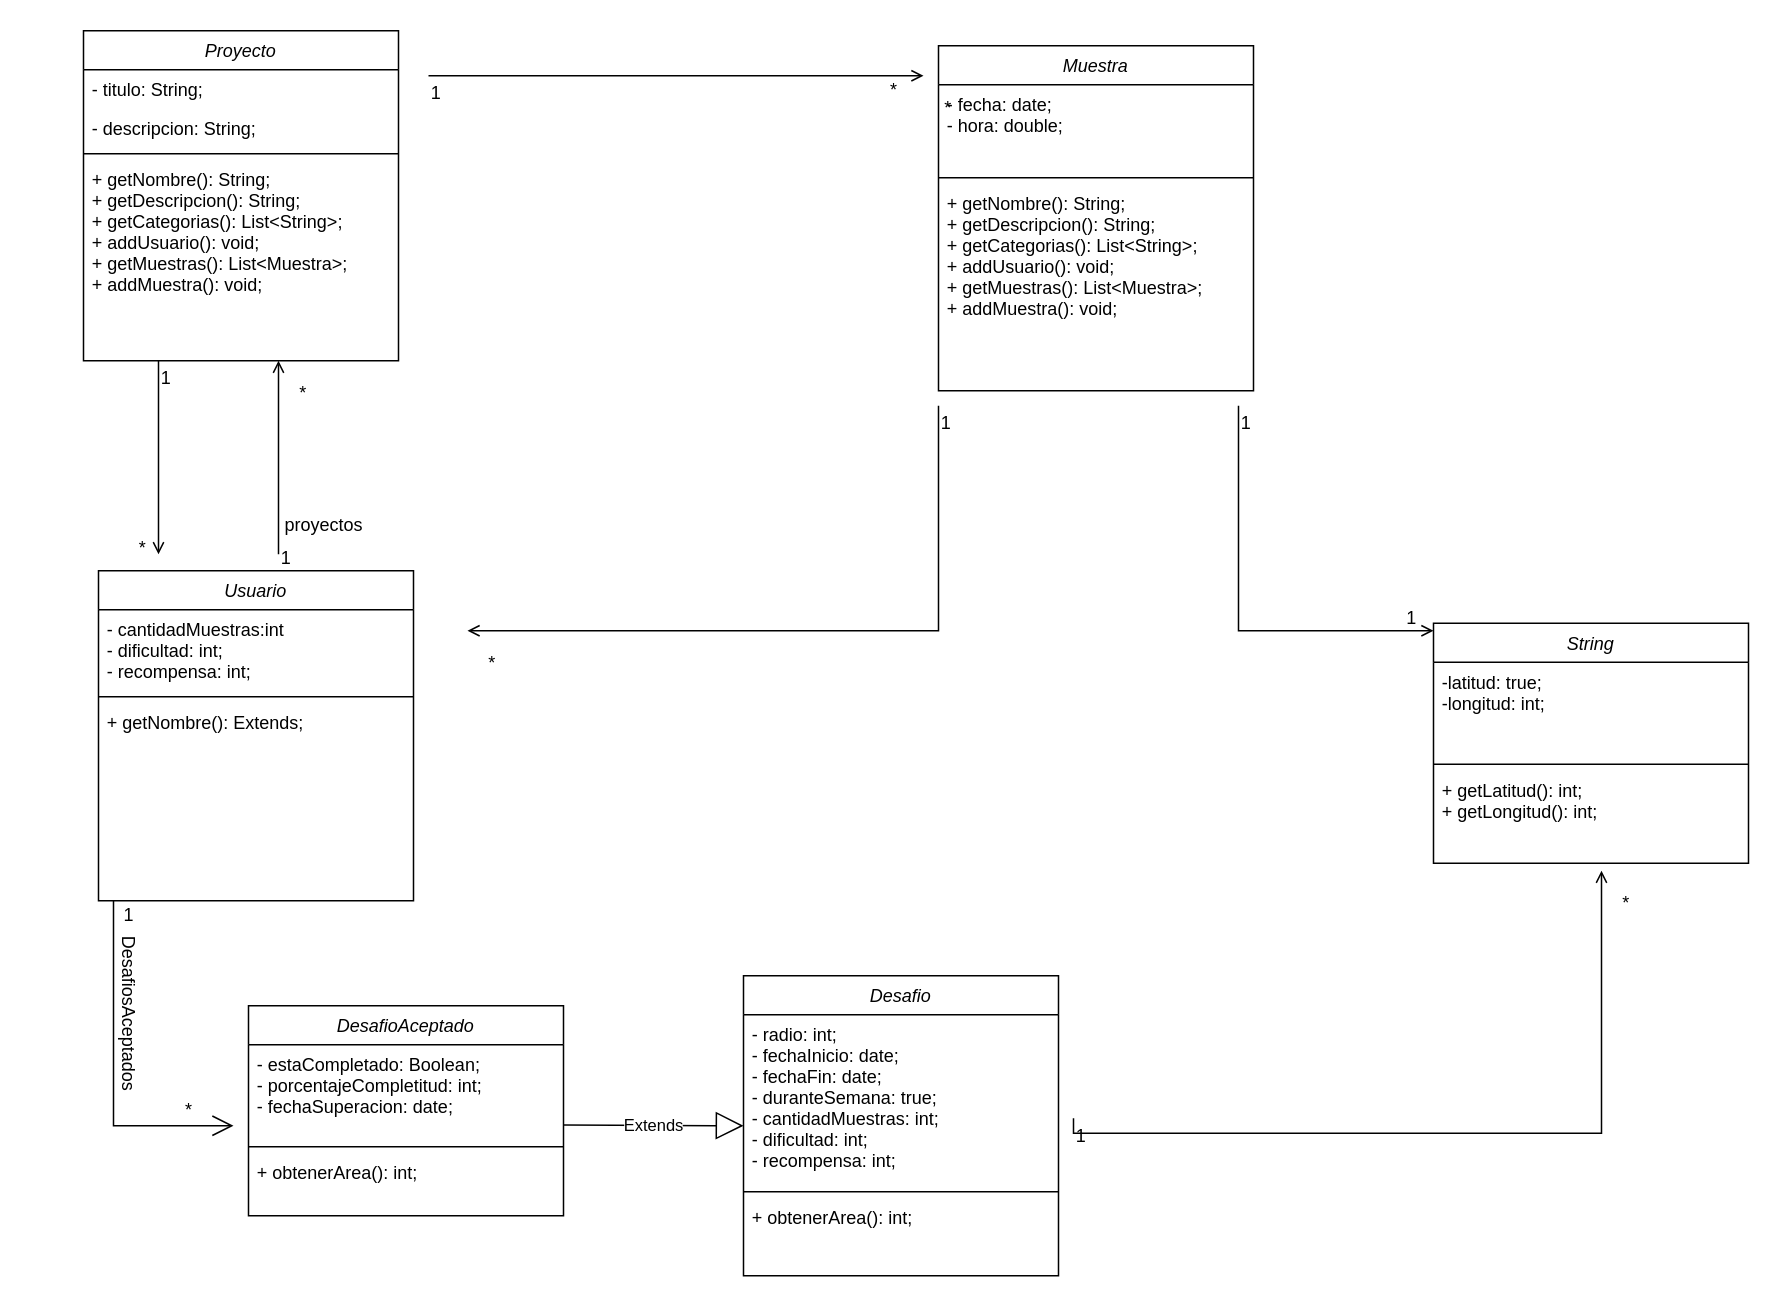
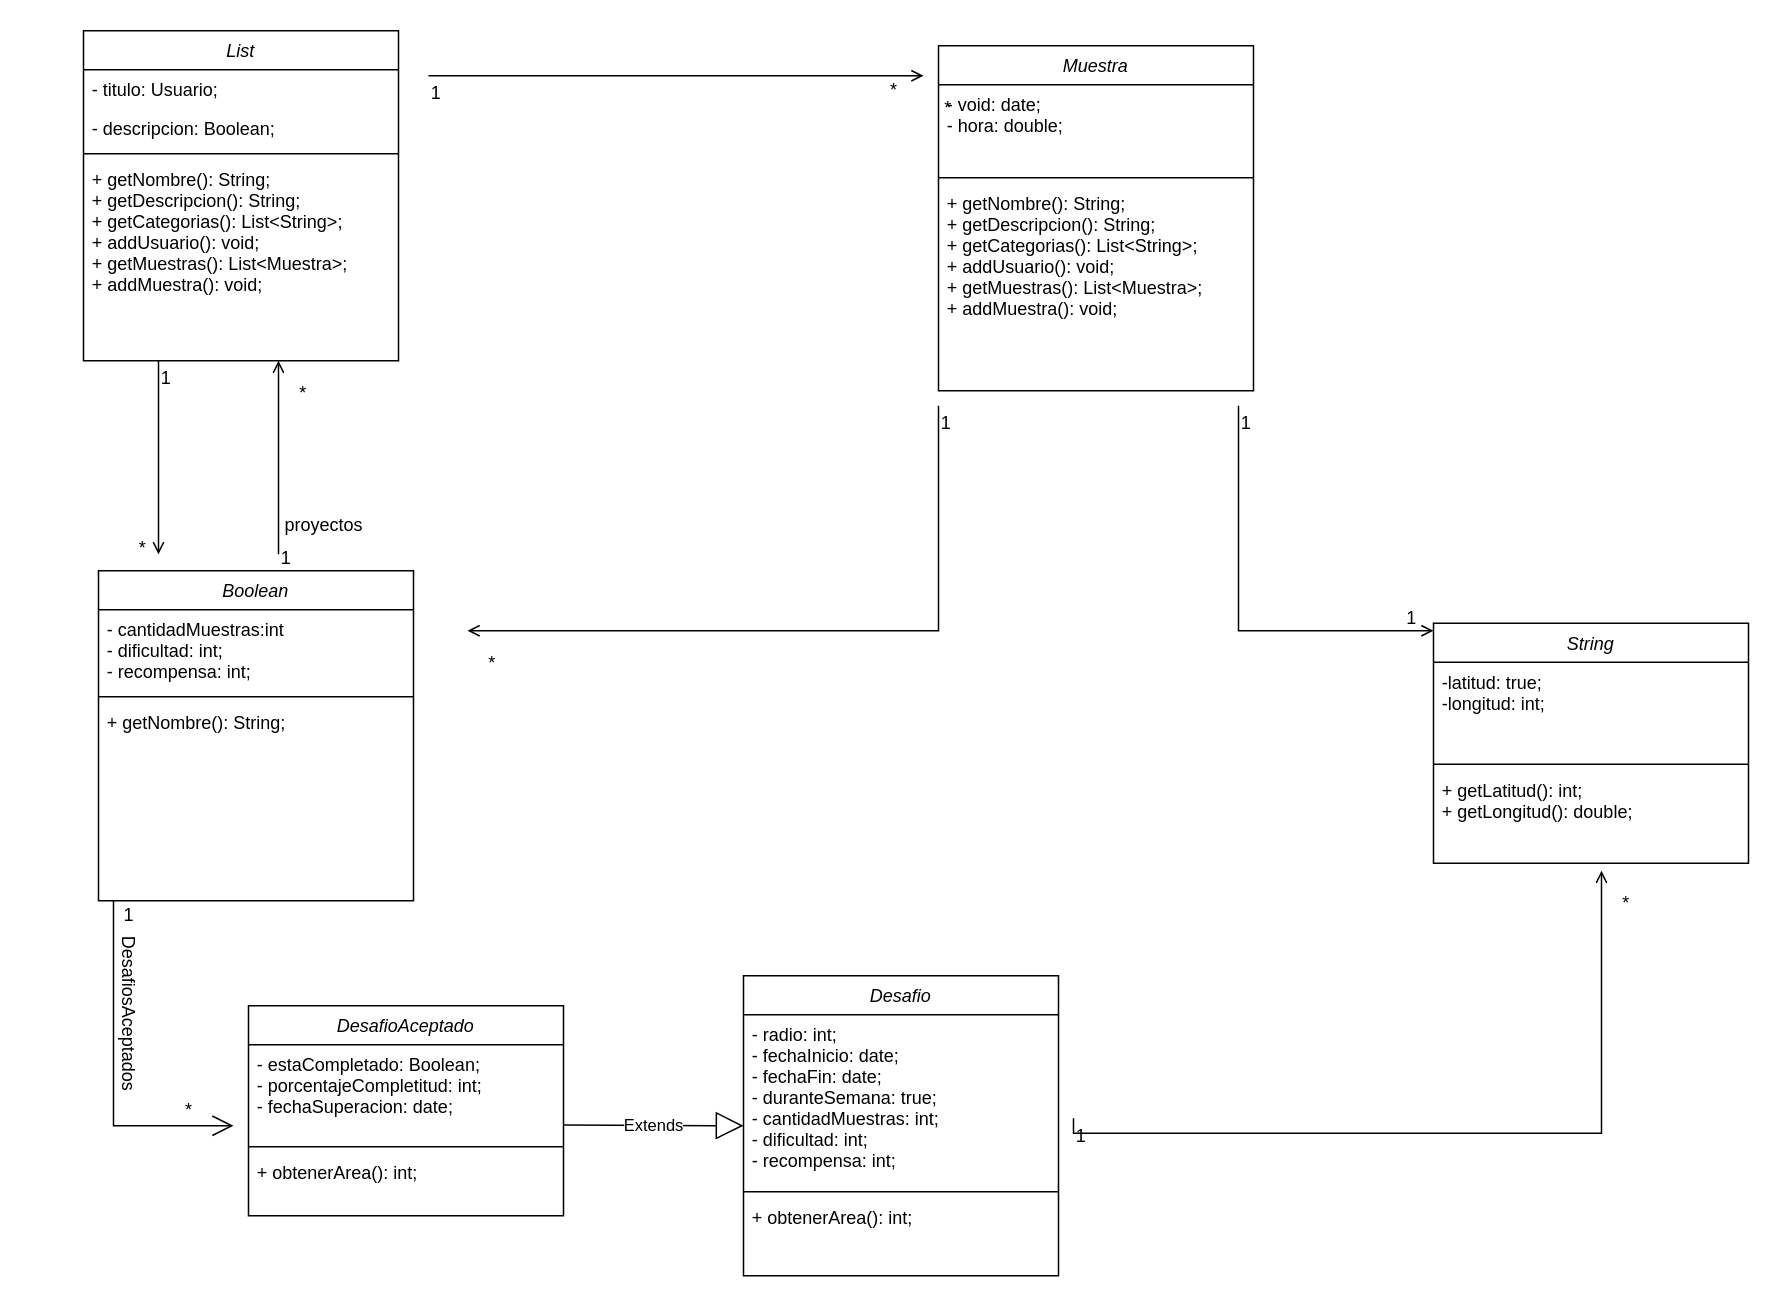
- <mxCell id="2" value="Proyecto" style="swimlane;fontStyle=2;align=center;verticalAlign=top;childLayout=stackLayout;horizontal=1;startSize=26;horizontalStack=0;resizeParent=1;resizeLast=0;collapsible=1;marginBottom=0;rounded=0;shadow=0;strokeWidth=1;" vertex="1" parent="1"><mxGeometry x="55" y="20" width="210" height="220" as="geometry"><mxRectangle x="230" y="140" width="160" height="26" as="alternateBounds" /></mxGeometry></mxCell>
+ <mxCell id="2" value="List" style="swimlane;fontStyle=2;align=center;verticalAlign=top;childLayout=stackLayout;horizontal=1;startSize=26;horizontalStack=0;resizeParent=1;resizeLast=0;collapsible=1;marginBottom=0;rounded=0;shadow=0;strokeWidth=1;" vertex="1" parent="1"><mxGeometry x="55" y="20" width="210" height="220" as="geometry"><mxRectangle x="230" y="140" width="160" height="26" as="alternateBounds" /></mxGeometry></mxCell>
- <mxCell id="3" value="- titulo: String;&#10;" style="text;align=left;verticalAlign=top;spacingLeft=4;spacingRight=4;overflow=hidden;rotatable=0;points=[[0,0.5],[1,0.5]];portConstraint=eastwest;" vertex="1" parent="2"><mxGeometry y="26" width="210" height="26" as="geometry" /></mxCell>
+ <mxCell id="3" value="- titulo: Usuario;&#10;" style="text;align=left;verticalAlign=top;spacingLeft=4;spacingRight=4;overflow=hidden;rotatable=0;points=[[0,0.5],[1,0.5]];portConstraint=eastwest;" vertex="1" parent="2"><mxGeometry y="26" width="210" height="26" as="geometry" /></mxCell>
- <mxCell id="8" value="- fecha: date;&#10;- hora: double;" style="text;align=left;verticalAlign=top;spacingLeft=4;spacingRight=4;overflow=hidden;rotatable=0;points=[[0,0.5],[1,0.5]];portConstraint=eastwest;rounded=0;shadow=0;html=0;" vertex="1" parent="7"><mxGeometry y="26" width="210" height="58" as="geometry" /></mxCell>
+ <mxCell id="8" value="- void: date;&#10;- hora: double;" style="text;align=left;verticalAlign=top;spacingLeft=4;spacingRight=4;overflow=hidden;rotatable=0;points=[[0,0.5],[1,0.5]];portConstraint=eastwest;rounded=0;shadow=0;html=0;" vertex="1" parent="7"><mxGeometry y="26" width="210" height="58" as="geometry" /></mxCell>
- <mxCell id="4" value="- descripcion: String;" style="text;align=left;verticalAlign=top;spacingLeft=4;spacingRight=4;overflow=hidden;rotatable=0;points=[[0,0.5],[1,0.5]];portConstraint=eastwest;rounded=0;shadow=0;html=0;" vertex="1" parent="2"><mxGeometry y="52" width="210" height="26" as="geometry" /></mxCell>
+ <mxCell id="4" value="- descripcion: Boolean;" style="text;align=left;verticalAlign=top;spacingLeft=4;spacingRight=4;overflow=hidden;rotatable=0;points=[[0,0.5],[1,0.5]];portConstraint=eastwest;rounded=0;shadow=0;html=0;" vertex="1" parent="2"><mxGeometry y="52" width="210" height="26" as="geometry" /></mxCell>
- <mxCell id="11" value="Usuario" style="swimlane;fontStyle=2;align=center;verticalAlign=top;childLayout=stackLayout;horizontal=1;startSize=26;horizontalStack=0;resizeParent=1;resizeLast=0;collapsible=1;marginBottom=0;rounded=0;shadow=0;strokeWidth=1;" vertex="1" parent="1"><mxGeometry x="65" y="380" width="210" height="220" as="geometry"><mxRectangle x="230" y="140" width="160" height="26" as="alternateBounds" /></mxGeometry></mxCell>
+ <mxCell id="11" value="Boolean" style="swimlane;fontStyle=2;align=center;verticalAlign=top;childLayout=stackLayout;horizontal=1;startSize=26;horizontalStack=0;resizeParent=1;resizeLast=0;collapsible=1;marginBottom=0;rounded=0;shadow=0;strokeWidth=1;" vertex="1" parent="1"><mxGeometry x="65" y="380" width="210" height="220" as="geometry"><mxRectangle x="230" y="140" width="160" height="26" as="alternateBounds" /></mxGeometry></mxCell>
- <mxCell id="14" value="+ getNombre(): Extends;&#10;" style="text;align=left;verticalAlign=top;spacingLeft=4;spacingRight=4;overflow=hidden;rotatable=0;points=[[0,0.5],[1,0.5]];portConstraint=eastwest;" vertex="1" parent="11"><mxGeometry y="88" width="210" height="30" as="geometry" /></mxCell>
+ <mxCell id="14" value="+ getNombre(): String;&#10;" style="text;align=left;verticalAlign=top;spacingLeft=4;spacingRight=4;overflow=hidden;rotatable=0;points=[[0,0.5],[1,0.5]];portConstraint=eastwest;" vertex="1" parent="11"><mxGeometry y="88" width="210" height="30" as="geometry" /></mxCell>
- <mxCell id="36" value="+ getLatitud(): int;&#10;+ getLongitud(): int;" style="text;align=left;verticalAlign=top;spacingLeft=4;spacingRight=4;overflow=hidden;rotatable=0;points=[[0,0.5],[1,0.5]];portConstraint=eastwest;" vertex="1" parent="33"><mxGeometry y="98" width="210" height="52" as="geometry" /></mxCell>
+ <mxCell id="36" value="+ getLatitud(): int;&#10;+ getLongitud(): double;" style="text;align=left;verticalAlign=top;spacingLeft=4;spacingRight=4;overflow=hidden;rotatable=0;points=[[0,0.5],[1,0.5]];portConstraint=eastwest;" vertex="1" parent="33"><mxGeometry y="98" width="210" height="52" as="geometry" /></mxCell>
